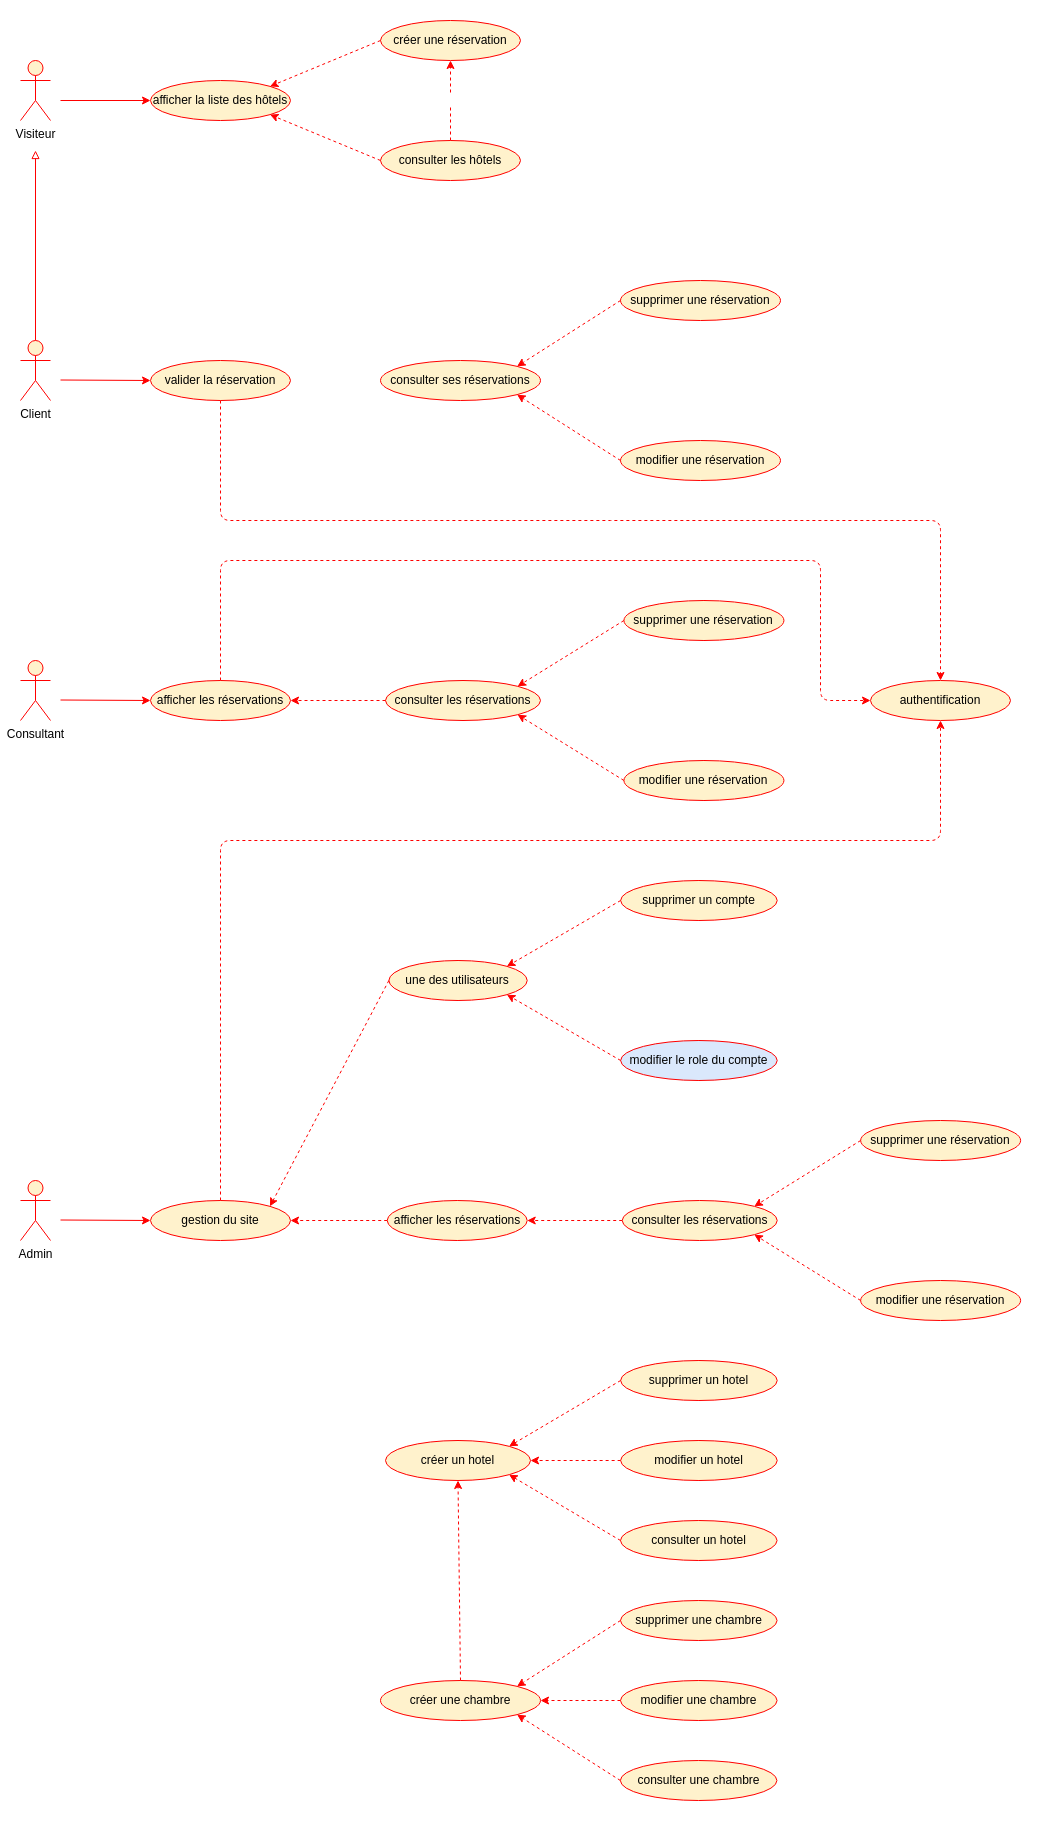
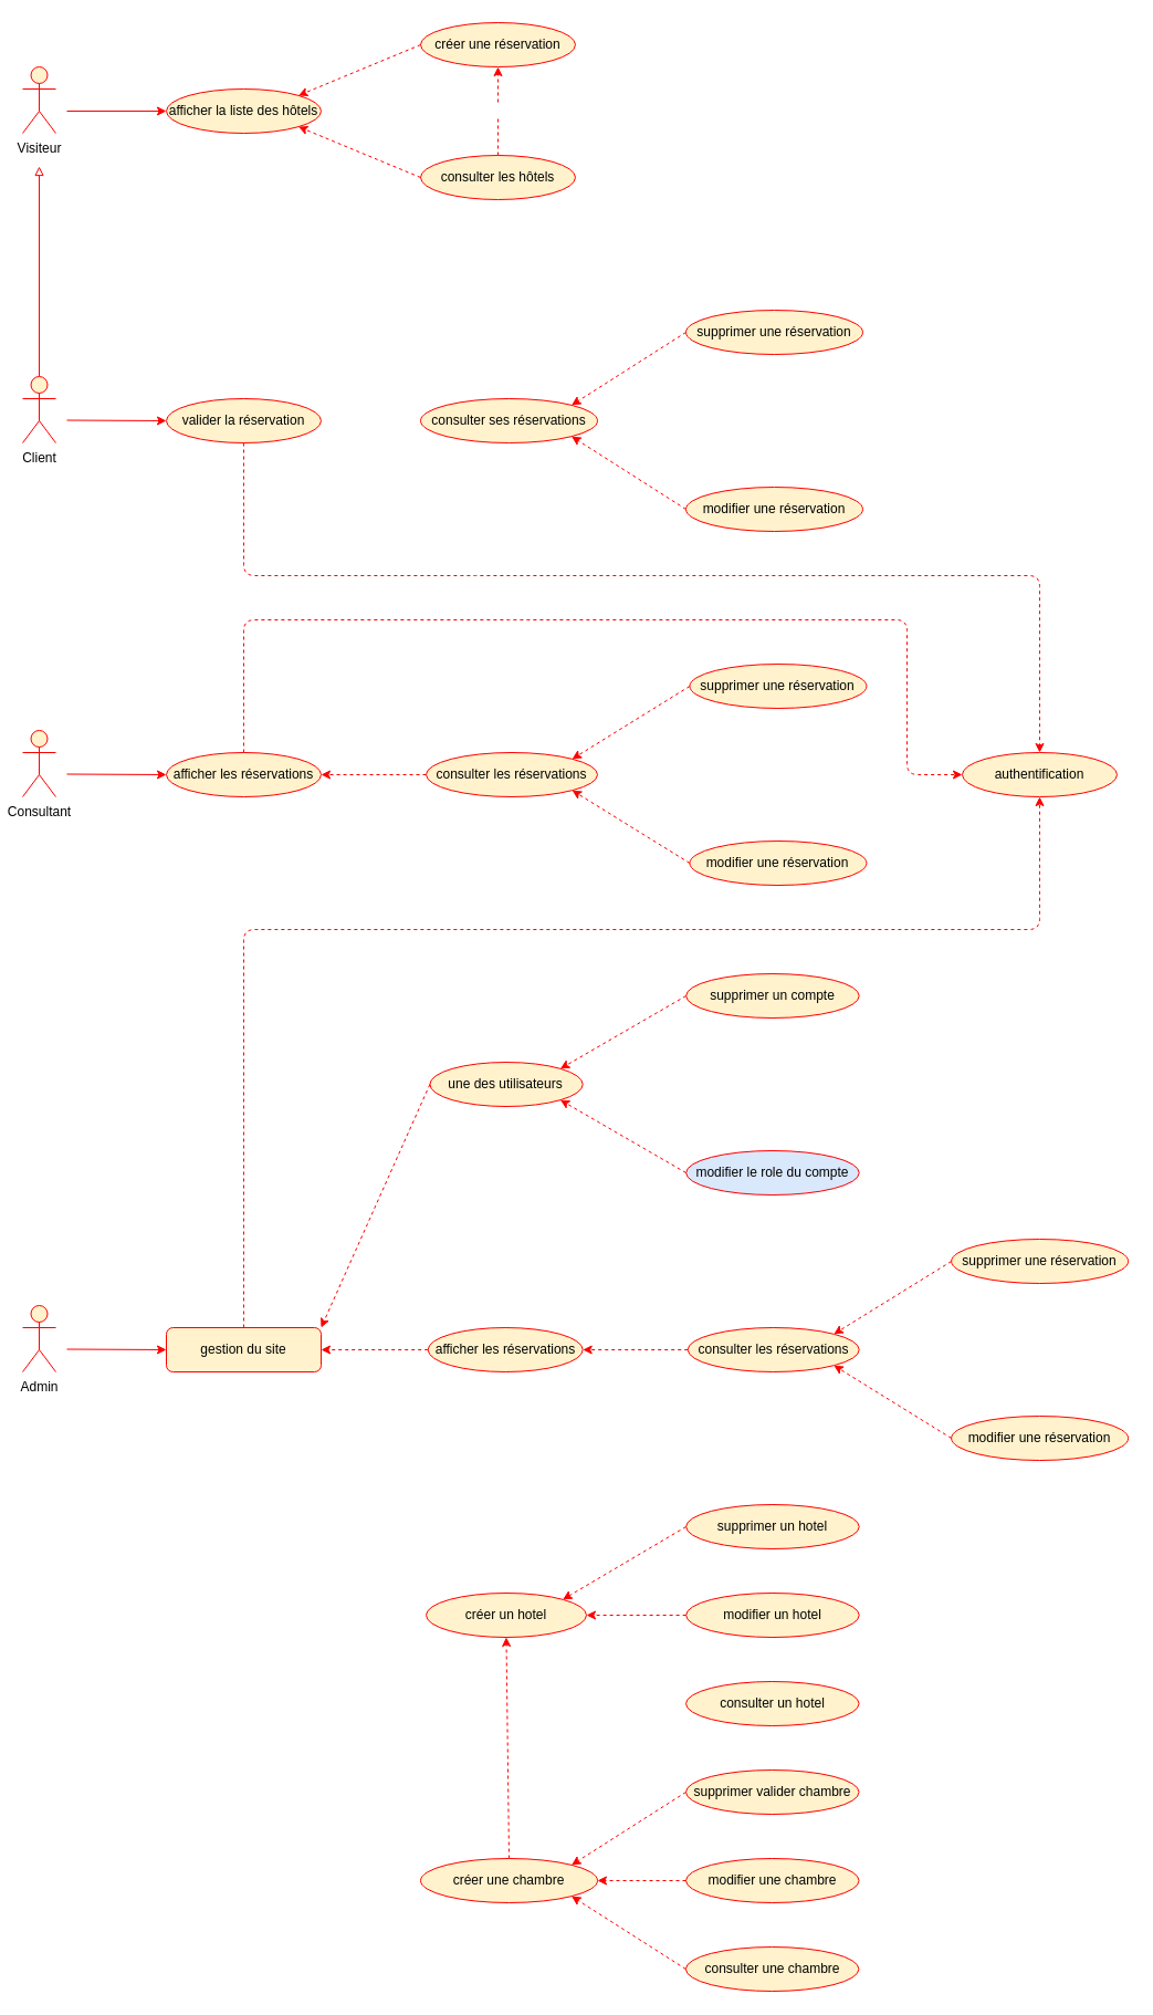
- <mxCell id="25" value="gestion du site" style="ellipse;whiteSpace=wrap;html=1;strokeColor=#FF0000;fillColor=#fff2cc;fontColor=#000000;" vertex="1" parent="1"><mxGeometry x="150" y="1200" width="140" height="40" as="geometry" /></mxCell>
+ <mxCell id="25" value="gestion du site" style="whiteSpace=wrap;html=1;strokeColor=#FF0000;fillColor=#fff2cc;fontColor=#000000;rounded=1;" vertex="1" parent="1"><mxGeometry x="150" y="1200" width="140" height="40" as="geometry" /></mxCell>
- <mxCell id="52" value="&lt;span style=&quot;color: rgb(255, 255, 255);&quot;&gt;extend&lt;/span&gt;" style="edgeStyle=none;html=1;fontSize=11;fontColor=#000000;dashed=1;strokeColor=#FF0000;exitX=0;exitY=0.5;exitDx=0;exitDy=0;entryX=1;entryY=1;entryDx=0;entryDy=0;" edge="1" parent="1" source="51" target="49"><mxGeometry x="0.183" y="22" relative="1" as="geometry"><mxPoint x="367.26" y="1515.86" as="sourcePoint" /><mxPoint x="510.33" y="1464" as="targetPoint" /><Array as="points" /><mxPoint x="1" as="offset" /></mxGeometry></mxCell>
- <mxCell id="57" value="supprimer une chambre" style="ellipse;whiteSpace=wrap;html=1;strokeColor=#FF0000;fillColor=#fff2cc;fontColor=#000000;" vertex="1" parent="1"><mxGeometry x="620" y="1600" width="156.57" height="40" as="geometry" /></mxCell>
+ <mxCell id="57" value="supprimer valider chambre" style="ellipse;whiteSpace=wrap;html=1;strokeColor=#FF0000;fillColor=#fff2cc;fontColor=#000000;" vertex="1" parent="1"><mxGeometry x="620" y="1600" width="156.57" height="40" as="geometry" /></mxCell>
